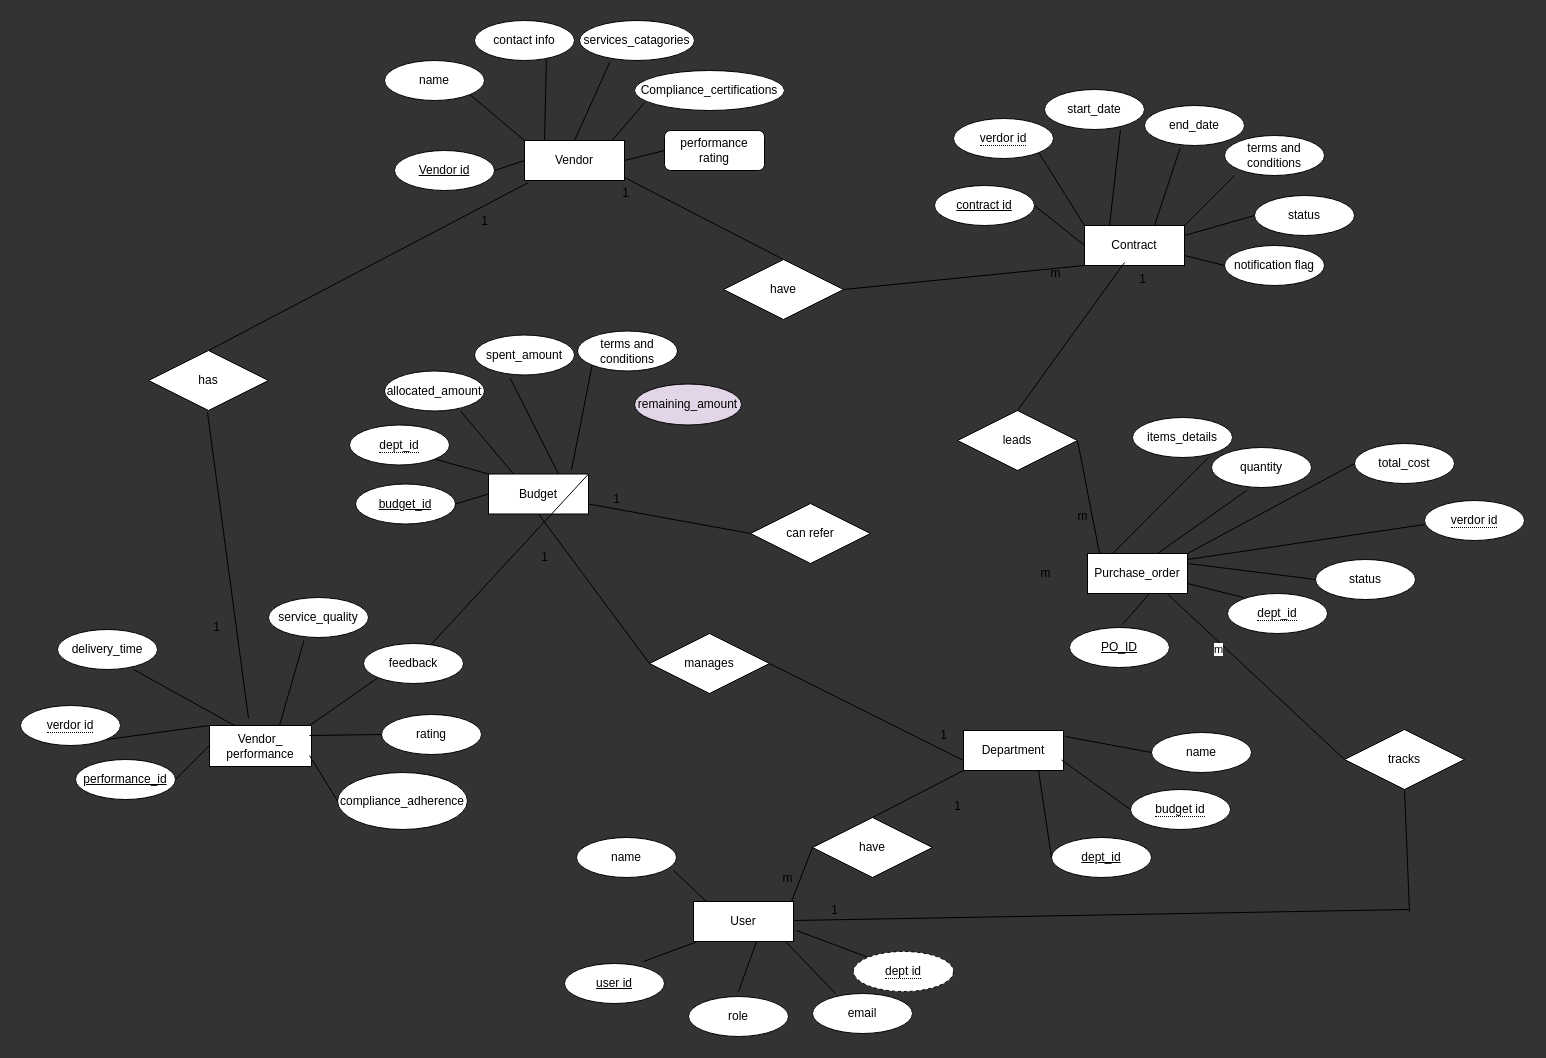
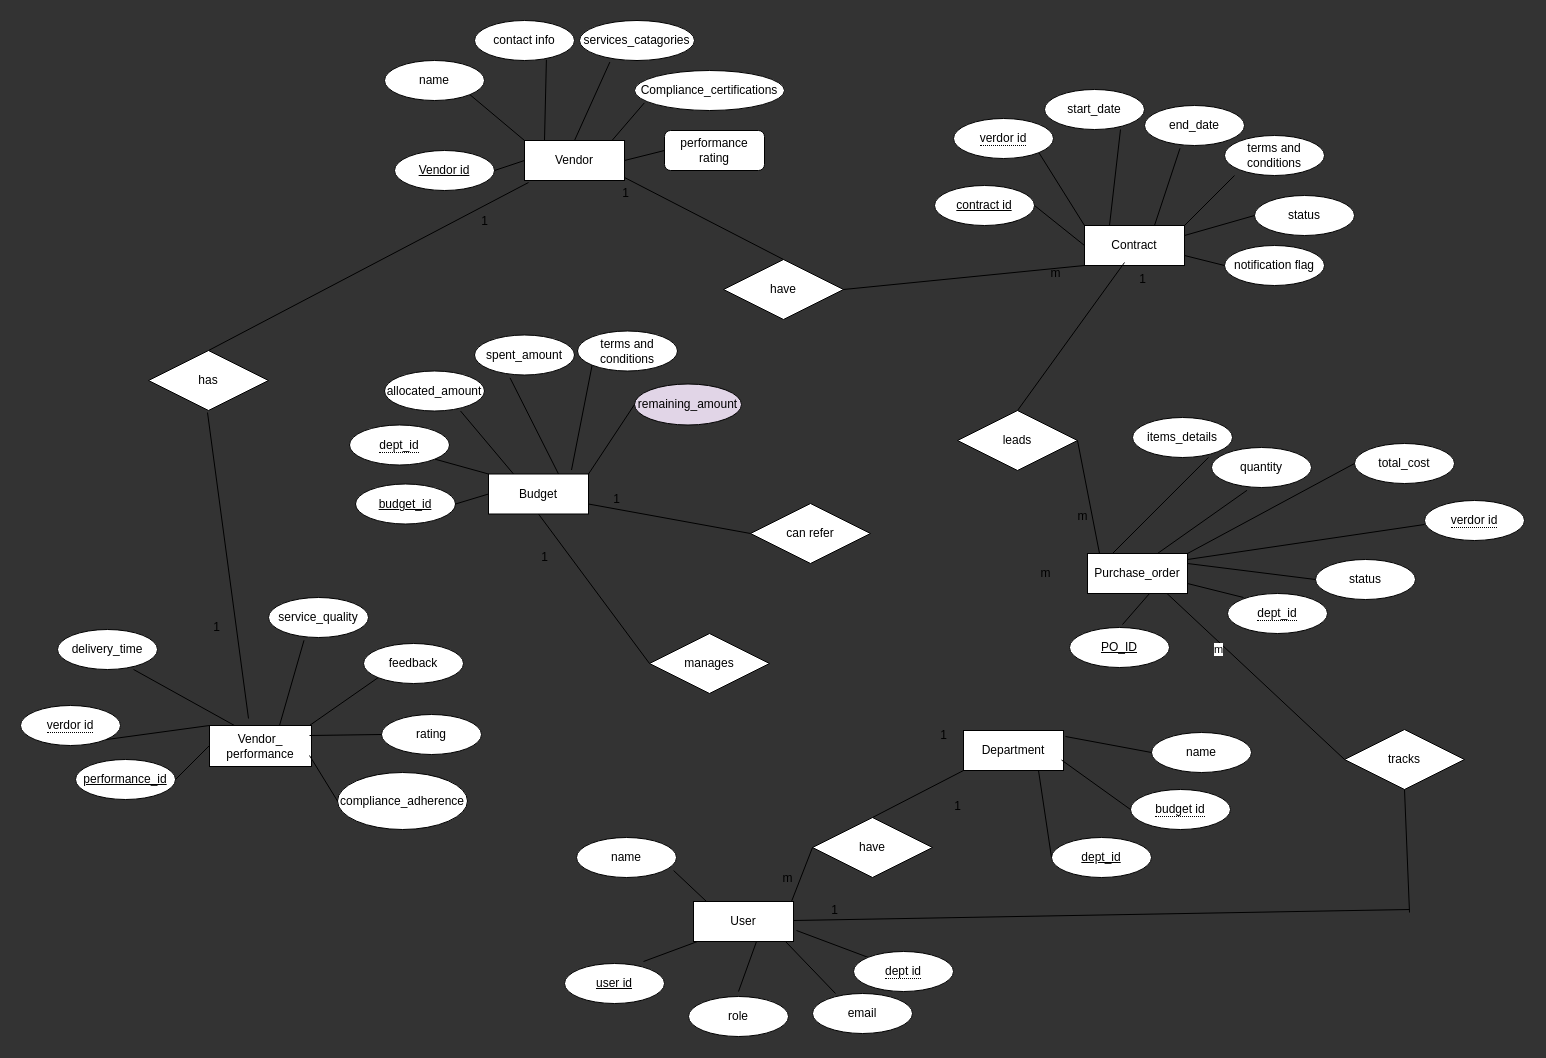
- <mxCell id="60" value="" style="endArrow=none;html=1;rounded=0;exitX=1;exitY=0;exitDx=0;exitDy=0;" parent="1" source="53" target="63" edge="1"><mxGeometry width="50" height="50" relative="1" as="geometry"><mxPoint x="588" y="503.5" as="sourcePoint" /><mxPoint x="638" y="453.5" as="targetPoint" /></mxGeometry></mxCell>
+ <mxCell id="60" value="" style="endArrow=none;html=1;rounded=0;entryX=0;entryY=0.5;entryDx=0;entryDy=0;exitX=1;exitY=0;exitDx=0;exitDy=0;" parent="1" source="53" target="54" edge="1"><mxGeometry width="50" height="50" relative="1" as="geometry"><mxPoint x="588" y="503.5" as="sourcePoint" /><mxPoint x="638" y="453.5" as="targetPoint" /></mxGeometry></mxCell>
- <mxCell id="100" value="" style="endArrow=none;html=1;rounded=0;entryX=0;entryY=0.75;entryDx=0;entryDy=0;exitX=1;exitY=0.5;exitDx=0;exitDy=0;" parent="1" source="98" target="43" edge="1"><mxGeometry width="50" height="50" relative="1" as="geometry"><mxPoint x="981" y="737" as="sourcePoint" /><mxPoint x="1075" y="795" as="targetPoint" /></mxGeometry></mxCell>
- <mxCell id="88" value="&lt;span style=&quot;border-bottom: 1px dotted&quot;&gt;dept id&lt;/span&gt;" style="ellipse;whiteSpace=wrap;html=1;align=center;dashed=1;" parent="1" vertex="1"><mxGeometry x="853" y="951" width="100" height="40" as="geometry" /></mxCell>
+ <mxCell id="88" value="&lt;span style=&quot;border-bottom: 1px dotted&quot;&gt;dept id&lt;/span&gt;" style="ellipse;whiteSpace=wrap;html=1;align=center;" parent="1" vertex="1"><mxGeometry x="853" y="951" width="100" height="40" as="geometry" /></mxCell>
